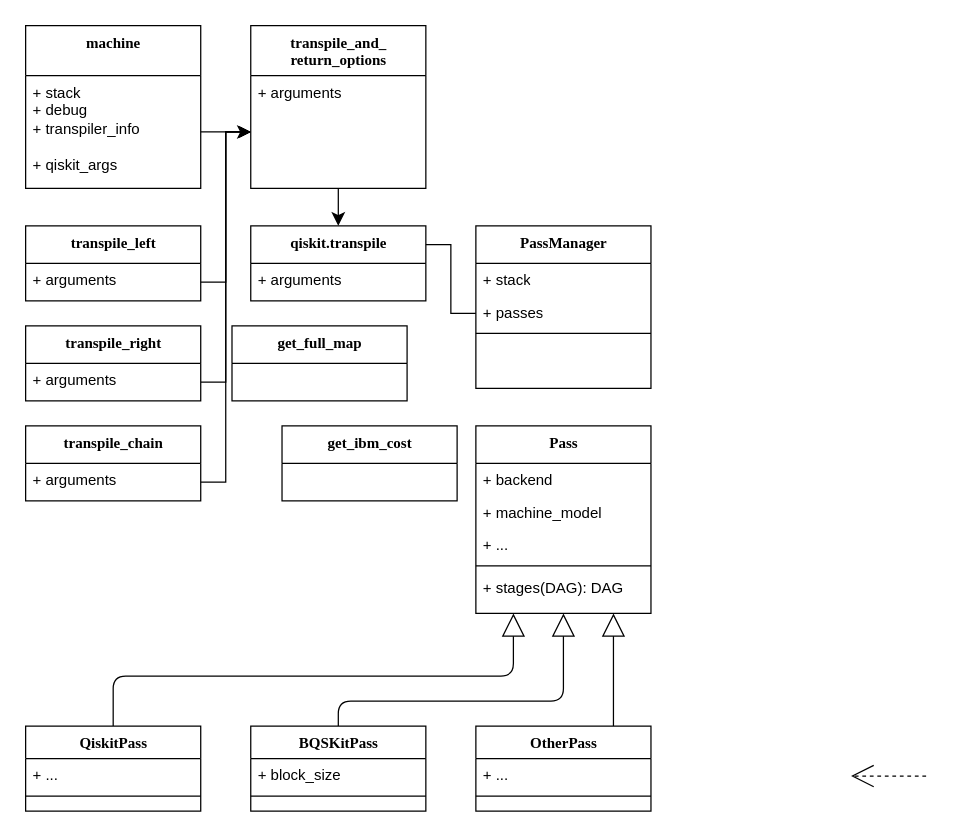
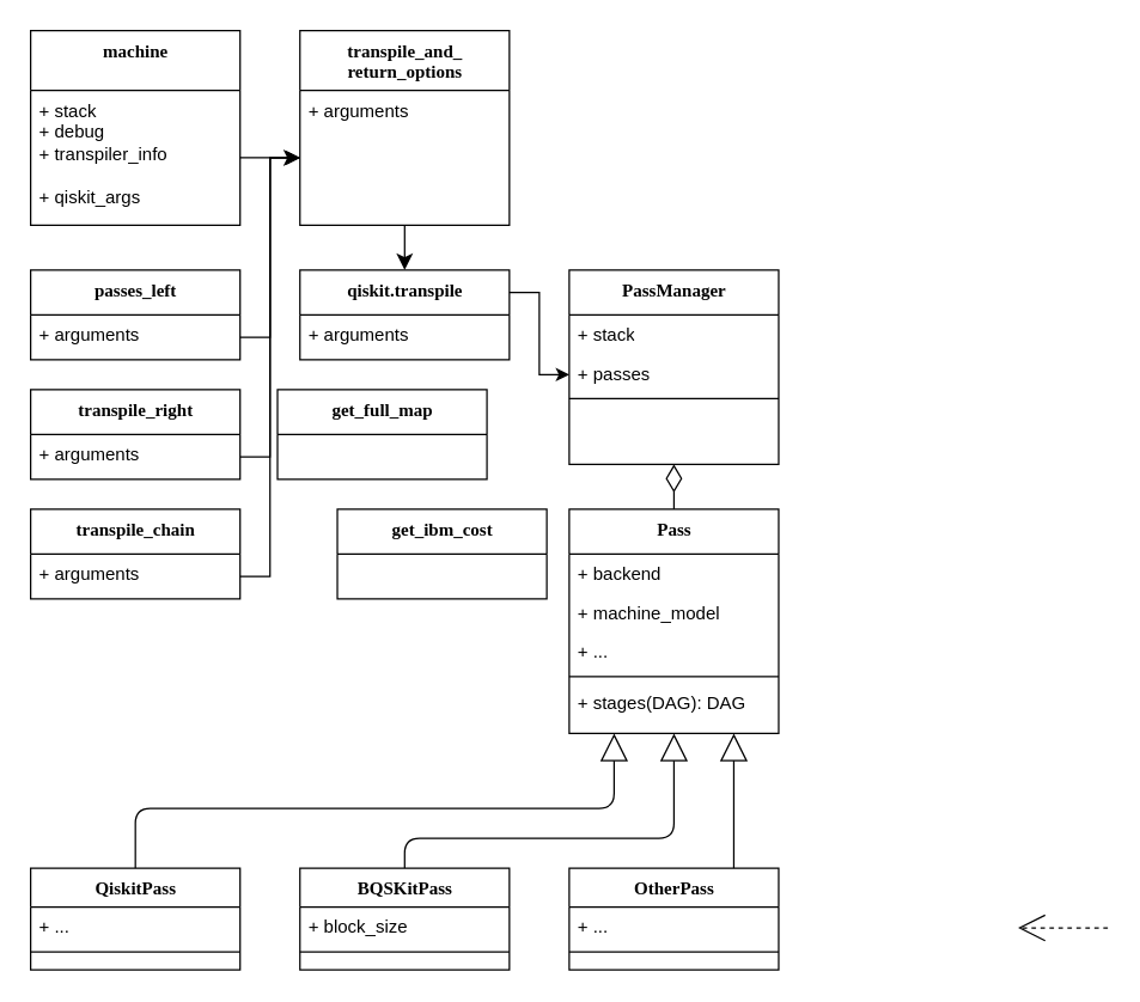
- <mxCell id="29" value="transpile_left&lt;br&gt;" style="swimlane;html=1;fontStyle=1;align=center;verticalAlign=top;childLayout=stackLayout;horizontal=1;startSize=30;horizontalStack=0;resizeParent=1;resizeLast=0;collapsible=1;marginBottom=0;swimlaneFillColor=#ffffff;rounded=0;shadow=0;comic=0;labelBackgroundColor=none;strokeWidth=1;fillColor=none;fontFamily=Verdana;fontSize=12" parent="1" vertex="1"><mxGeometry x="20" y="180" width="140" height="60" as="geometry" /></mxCell>
+ <mxCell id="29" value="passes_left&lt;br&gt;" style="swimlane;html=1;fontStyle=1;align=center;verticalAlign=top;childLayout=stackLayout;horizontal=1;startSize=30;horizontalStack=0;resizeParent=1;resizeLast=0;collapsible=1;marginBottom=0;swimlaneFillColor=#ffffff;rounded=0;shadow=0;comic=0;labelBackgroundColor=none;strokeWidth=1;fillColor=none;fontFamily=Verdana;fontSize=12" parent="1" vertex="1"><mxGeometry x="20" y="180" width="140" height="60" as="geometry" /></mxCell>
- <mxCell id="42" value="" style="edgeStyle=orthogonalEdgeStyle;rounded=0;orthogonalLoop=1;jettySize=auto;html=1;exitX=1;exitY=0.25;exitDx=0;exitDy=0;endArrow=none;" parent="1" source="38" target="15" edge="1"><mxGeometry relative="1" as="geometry"><mxPoint x="260" y="400" as="sourcePoint" /><mxPoint x="300" y="280" as="targetPoint" /><Array as="points"><mxPoint x="360" y="195" /><mxPoint x="360" y="250" /></Array></mxGeometry></mxCell>
+ <mxCell id="42" value="" style="edgeStyle=orthogonalEdgeStyle;rounded=0;orthogonalLoop=1;jettySize=auto;html=1;exitX=1;exitY=0.25;exitDx=0;exitDy=0;" parent="1" source="38" target="15" edge="1"><mxGeometry relative="1" as="geometry"><mxPoint x="260" y="400" as="sourcePoint" /><mxPoint x="300" y="280" as="targetPoint" /><Array as="points"><mxPoint x="360" y="195" /><mxPoint x="360" y="250" /></Array></mxGeometry></mxCell>
+ <mxCell id="17" value="" style="edgeStyle=orthogonalEdgeStyle;rounded=1;orthogonalLoop=1;jettySize=auto;html=1;labelBackgroundColor=none;endArrow=diamondThin;fontSize=12;fontFamily=Verdana;startFill=0;startSize=8;endFill=0;endSize=16;exitX=0.5;exitY=0;exitDx=0;exitDy=0;entryX=0.5;entryY=1;entryDx=0;entryDy=0;" parent="1" source="7" target="13" edge="1"><mxGeometry relative="1" as="geometry"><mxPoint x="280" y="320" as="sourcePoint" /><mxPoint x="200" y="421" as="targetPoint" /></mxGeometry></mxCell>
